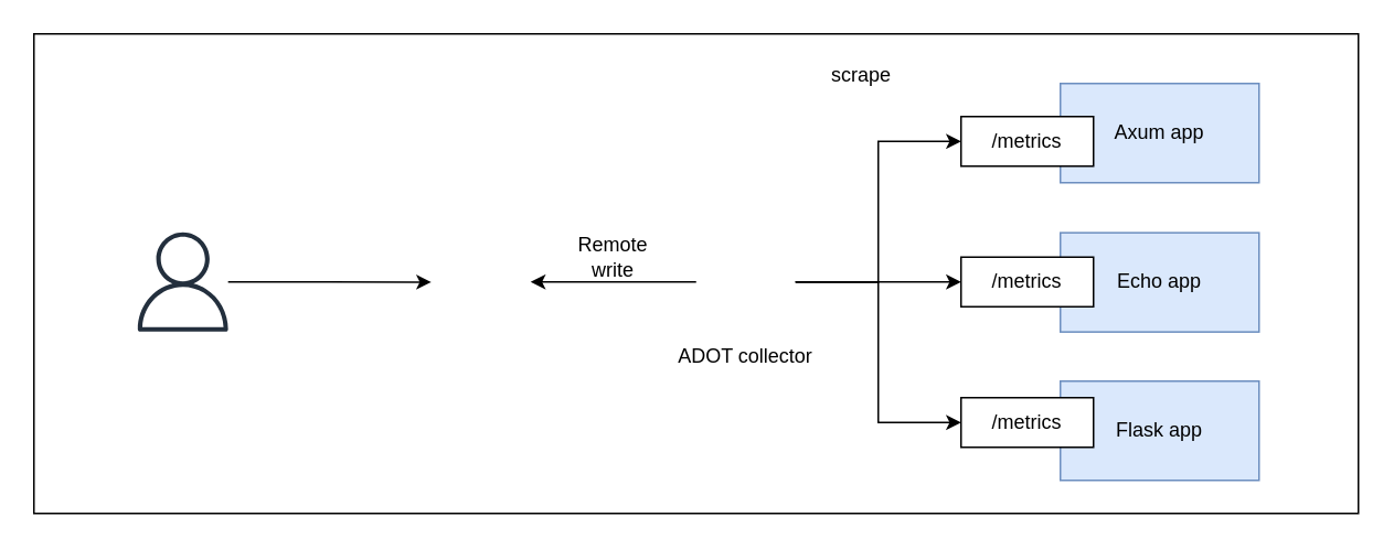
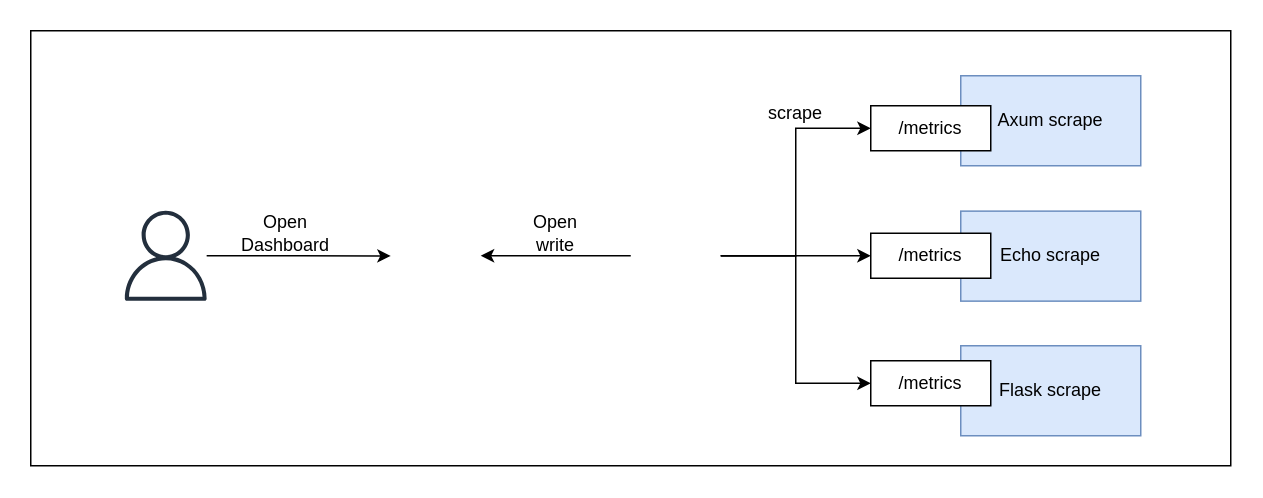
- <mxCell id="20" value="scrape" style="text;html=1;strokeColor=none;fillColor=none;align=center;verticalAlign=middle;whiteSpace=wrap;rounded=0;" vertex="1" parent="1"><mxGeometry x="490" y="30" width="60" height="30" as="geometry" /></mxCell>
+ <mxCell id="20" value="scrape" style="text;html=1;strokeColor=none;fillColor=none;align=center;verticalAlign=middle;whiteSpace=wrap;rounded=0;" vertex="1" parent="1"><mxGeometry x="500" y="60" width="60" height="30" as="geometry" /></mxCell>
- <mxCell id="6" value="Axum app" style="rounded=0;whiteSpace=wrap;html=1;fillColor=#dae8fc;strokeColor=#6c8ebf;" vertex="1" parent="1"><mxGeometry x="640" y="50" width="120" height="60" as="geometry" /></mxCell>
+ <mxCell id="6" value="Axum scrape" style="rounded=0;whiteSpace=wrap;html=1;fillColor=#dae8fc;strokeColor=#6c8ebf;" vertex="1" parent="1"><mxGeometry x="640" y="50" width="120" height="60" as="geometry" /></mxCell>
+ <mxCell id="12" value="Open Dashboard" style="text;html=1;strokeColor=none;fillColor=none;align=center;verticalAlign=middle;whiteSpace=wrap;rounded=0;" vertex="1" parent="1"><mxGeometry x="160" y="140" width="60" height="30" as="geometry" /></mxCell>
- <mxCell id="18" value="Remote write" style="text;html=1;strokeColor=none;fillColor=none;align=center;verticalAlign=middle;whiteSpace=wrap;rounded=0;" vertex="1" parent="1"><mxGeometry x="340" y="140" width="60" height="30" as="geometry" /></mxCell>
+ <mxCell id="18" value="Open write" style="text;html=1;strokeColor=none;fillColor=none;align=center;verticalAlign=middle;whiteSpace=wrap;rounded=0;" vertex="1" parent="1"><mxGeometry x="340" y="140" width="60" height="30" as="geometry" /></mxCell>
- <mxCell id="8" value="Echo app" style="rounded=0;whiteSpace=wrap;html=1;fillColor=#dae8fc;strokeColor=#6c8ebf;" vertex="1" parent="1"><mxGeometry x="640" y="140.26" width="120" height="60" as="geometry" /></mxCell>
+ <mxCell id="8" value="Echo scrape" style="rounded=0;whiteSpace=wrap;html=1;fillColor=#dae8fc;strokeColor=#6c8ebf;" vertex="1" parent="1"><mxGeometry x="640" y="140.26" width="120" height="60" as="geometry" /></mxCell>
- <mxCell id="19" value="ADOT collector" style="text;html=1;strokeColor=none;fillColor=none;align=center;verticalAlign=middle;whiteSpace=wrap;rounded=0;" vertex="1" parent="1"><mxGeometry x="385" y="200.26" width="130" height="30" as="geometry" /></mxCell>
- <mxCell id="9" value="Flask app" style="rounded=0;whiteSpace=wrap;html=1;fillColor=#dae8fc;strokeColor=#6c8ebf;" vertex="1" parent="1"><mxGeometry x="640" y="230" width="120" height="60" as="geometry" /></mxCell>
+ <mxCell id="9" value="Flask scrape" style="rounded=0;whiteSpace=wrap;html=1;fillColor=#dae8fc;strokeColor=#6c8ebf;" vertex="1" parent="1"><mxGeometry x="640" y="230" width="120" height="60" as="geometry" /></mxCell>
